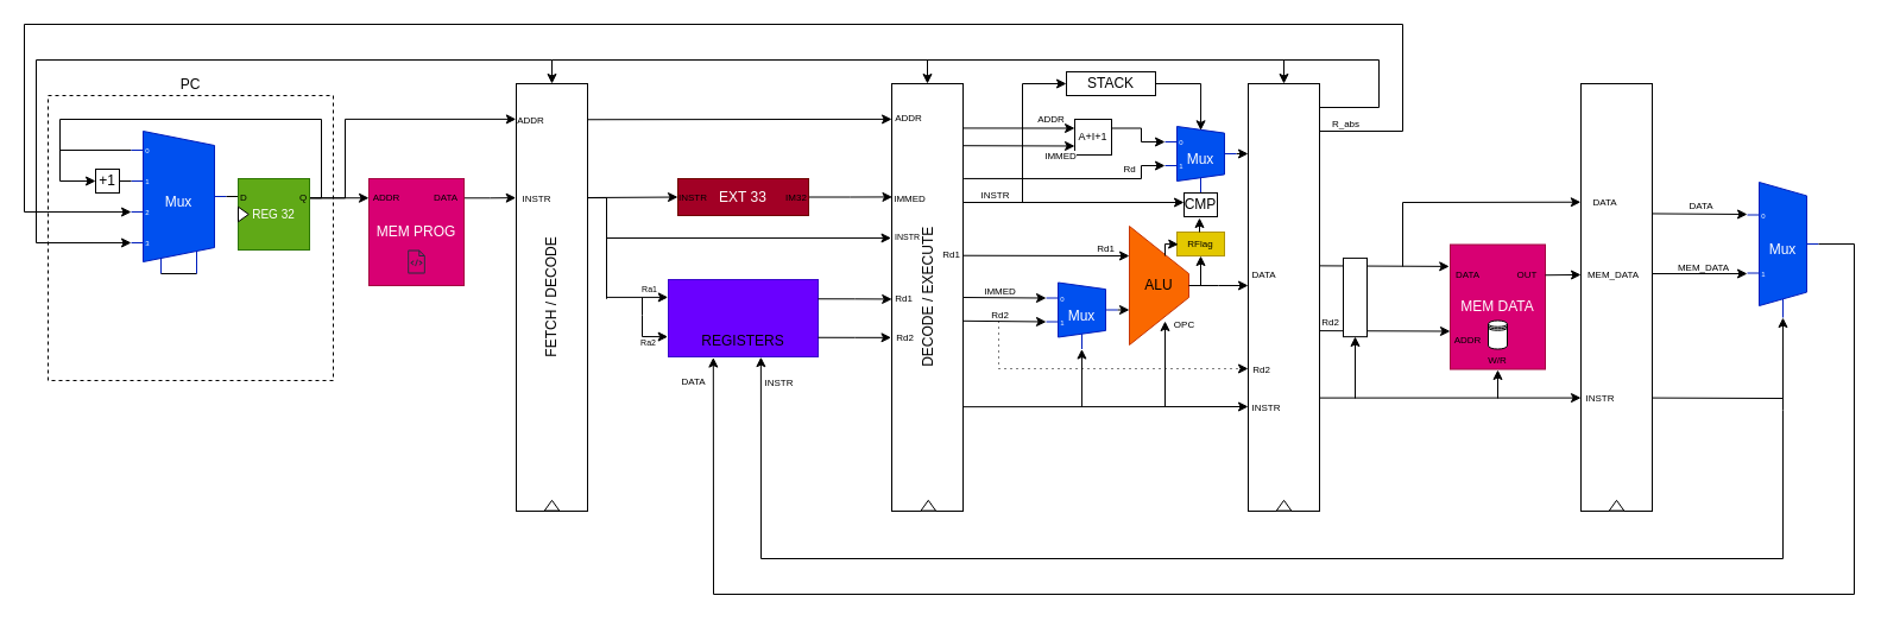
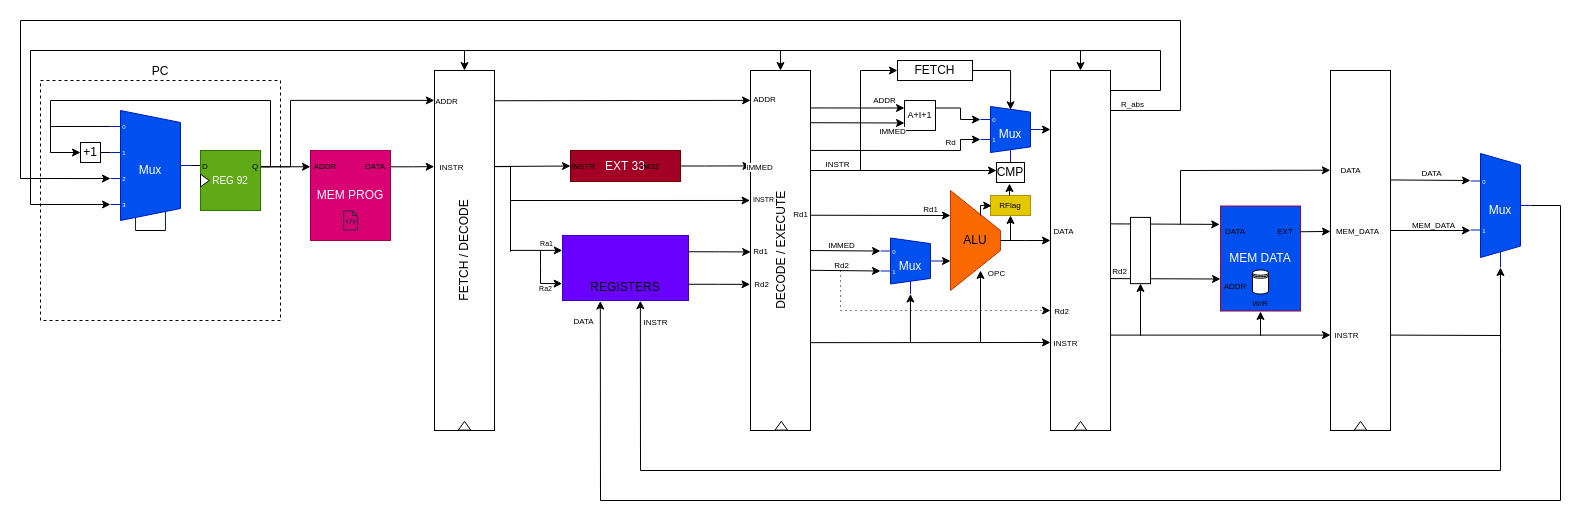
- <mxCell id="137" value="STACK" style="rounded=0;whiteSpace=wrap;html=1;" vertex="1" parent="1"><mxGeometry x="897.02" y="60.01" width="75" height="20" as="geometry" /></mxCell>
+ <mxCell id="137" value="FETCH" style="rounded=0;whiteSpace=wrap;html=1;" vertex="1" parent="1"><mxGeometry x="897.02" y="60.01" width="75" height="20" as="geometry" /></mxCell>
- <mxCell id="57" value="IM32" style="text;html=1;strokeColor=none;fillColor=none;align=center;verticalAlign=middle;whiteSpace=wrap;rounded=0;container=0;fontSize=8;" parent="54" vertex="1"><mxGeometry x="90" y="8" width="20" height="15" as="geometry" /></mxCell>
+ <mxCell id="57" value="IM32" style="text;html=1;strokeColor=none;fillColor=none;align=center;verticalAlign=middle;whiteSpace=wrap;rounded=0;container=0;fontSize=8;" parent="54" vertex="1"><mxGeometry x="70" y="8" width="20" height="15" as="geometry" /></mxCell>
- <mxCell id="44" value="&lt;font style=&quot;font-size: 10px;&quot;&gt;REG 32&lt;/font&gt;" style="rounded=0;whiteSpace=wrap;html=1;container=0;fillColor=#60a917;strokeColor=#2D7600;fontColor=#ffffff;" parent="43" vertex="1"><mxGeometry width="60.0" height="60" as="geometry" /></mxCell>
+ <mxCell id="44" value="&lt;font style=&quot;font-size: 10px;&quot;&gt;REG 92&lt;/font&gt;" style="rounded=0;whiteSpace=wrap;html=1;container=0;fillColor=#60a917;strokeColor=#2D7600;fontColor=#ffffff;" parent="43" vertex="1"><mxGeometry width="60.0" height="60" as="geometry" /></mxCell>
- <mxCell id="83" value="OUT" style="text;html=1;strokeColor=none;fillColor=none;align=center;verticalAlign=middle;whiteSpace=wrap;rounded=0;container=0;fontSize=8;" vertex="1" parent="1"><mxGeometry x="1270" y="223.76" width="30" height="15" as="geometry" /></mxCell>
+ <mxCell id="83" value="EXT" style="text;html=1;strokeColor=none;fillColor=none;align=center;verticalAlign=middle;whiteSpace=wrap;rounded=0;container=0;fontSize=8;" vertex="1" parent="1"><mxGeometry x="1270" y="223.76" width="30" height="15" as="geometry" /></mxCell>
- <mxCell id="81" value="MEM DATA" style="rounded=0;whiteSpace=wrap;html=1;fillColor=#d80073;strokeColor=#A50040;fontColor=#ffffff;container=0;" vertex="1" parent="1"><mxGeometry x="1220" y="205.51" width="80" height="105" as="geometry" /></mxCell>
+ <mxCell id="81" value="MEM DATA" style="rounded=0;whiteSpace=wrap;html=1;fillColor=#0050ef;strokeColor=#A50040;fontColor=#ffffff;container=0;" vertex="1" parent="1"><mxGeometry x="1220" y="205.51" width="80" height="105" as="geometry" /></mxCell>
